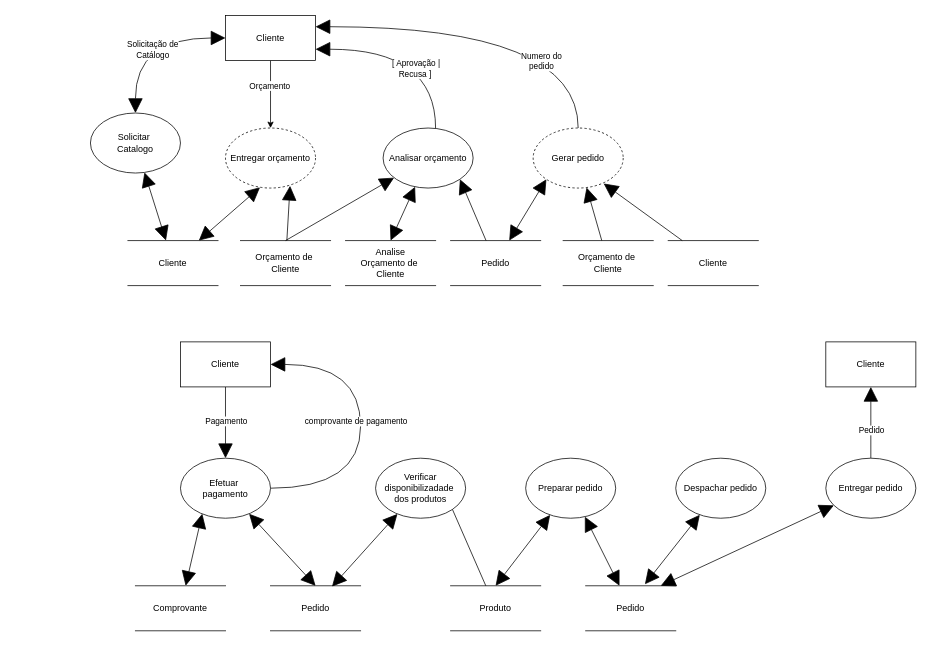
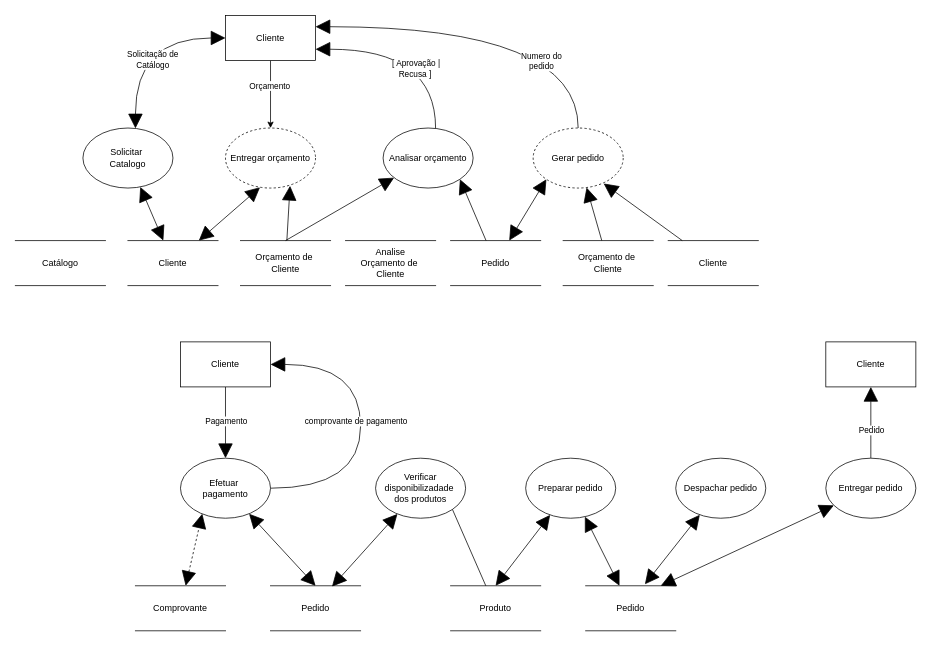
- <mxCell id="19" value="Solicitar&amp;nbsp;&lt;br&gt;Catalogo" style="ellipse;whiteSpace=wrap;html=1;" parent="1" vertex="1"><mxGeometry x="120" y="150" width="120" height="80" as="geometry" /></mxCell>
+ <mxCell id="19" value="Solicitar&amp;nbsp;&lt;br&gt;Catalogo" style="ellipse;whiteSpace=wrap;html=1;" parent="1" vertex="1"><mxGeometry x="110" y="170" width="120" height="80" as="geometry" /></mxCell>
- <mxCell id="13" style="rounded=0;orthogonalLoop=1;jettySize=auto;html=1;entryX=0.5;entryY=0;entryDx=0;entryDy=0;startArrow=block;startFill=1;startSize=17;endArrow=block;endFill=1;endSize=17;" parent="1" source="14" target="15" edge="1"><mxGeometry relative="1" as="geometry" /></mxCell>
+ <mxCell id="20" value="Catálogo" style="shape=partialRectangle;whiteSpace=wrap;html=1;left=0;right=0;fillColor=none;" parent="1" vertex="1"><mxGeometry x="20" y="320" width="120" height="60" as="geometry" /></mxCell>
- <mxCell id="39" style="edgeStyle=none;rounded=0;orthogonalLoop=1;jettySize=auto;html=1;entryX=0.242;entryY=0.925;entryDx=0;entryDy=0;startArrow=block;startFill=1;startSize=17;endArrow=block;endFill=1;endSize=17;entryPerimeter=0;" parent="1" source="40" target="37" edge="1"><mxGeometry relative="1" as="geometry" /></mxCell>
+ <mxCell id="39" style="edgeStyle=none;rounded=0;orthogonalLoop=1;jettySize=auto;html=1;entryX=0.242;entryY=0.925;entryDx=0;entryDy=0;startArrow=block;startFill=1;startSize=17;endArrow=block;endFill=1;endSize=17;entryPerimeter=0;dashed=1;" parent="1" source="40" target="37" edge="1"><mxGeometry relative="1" as="geometry" /></mxCell>
